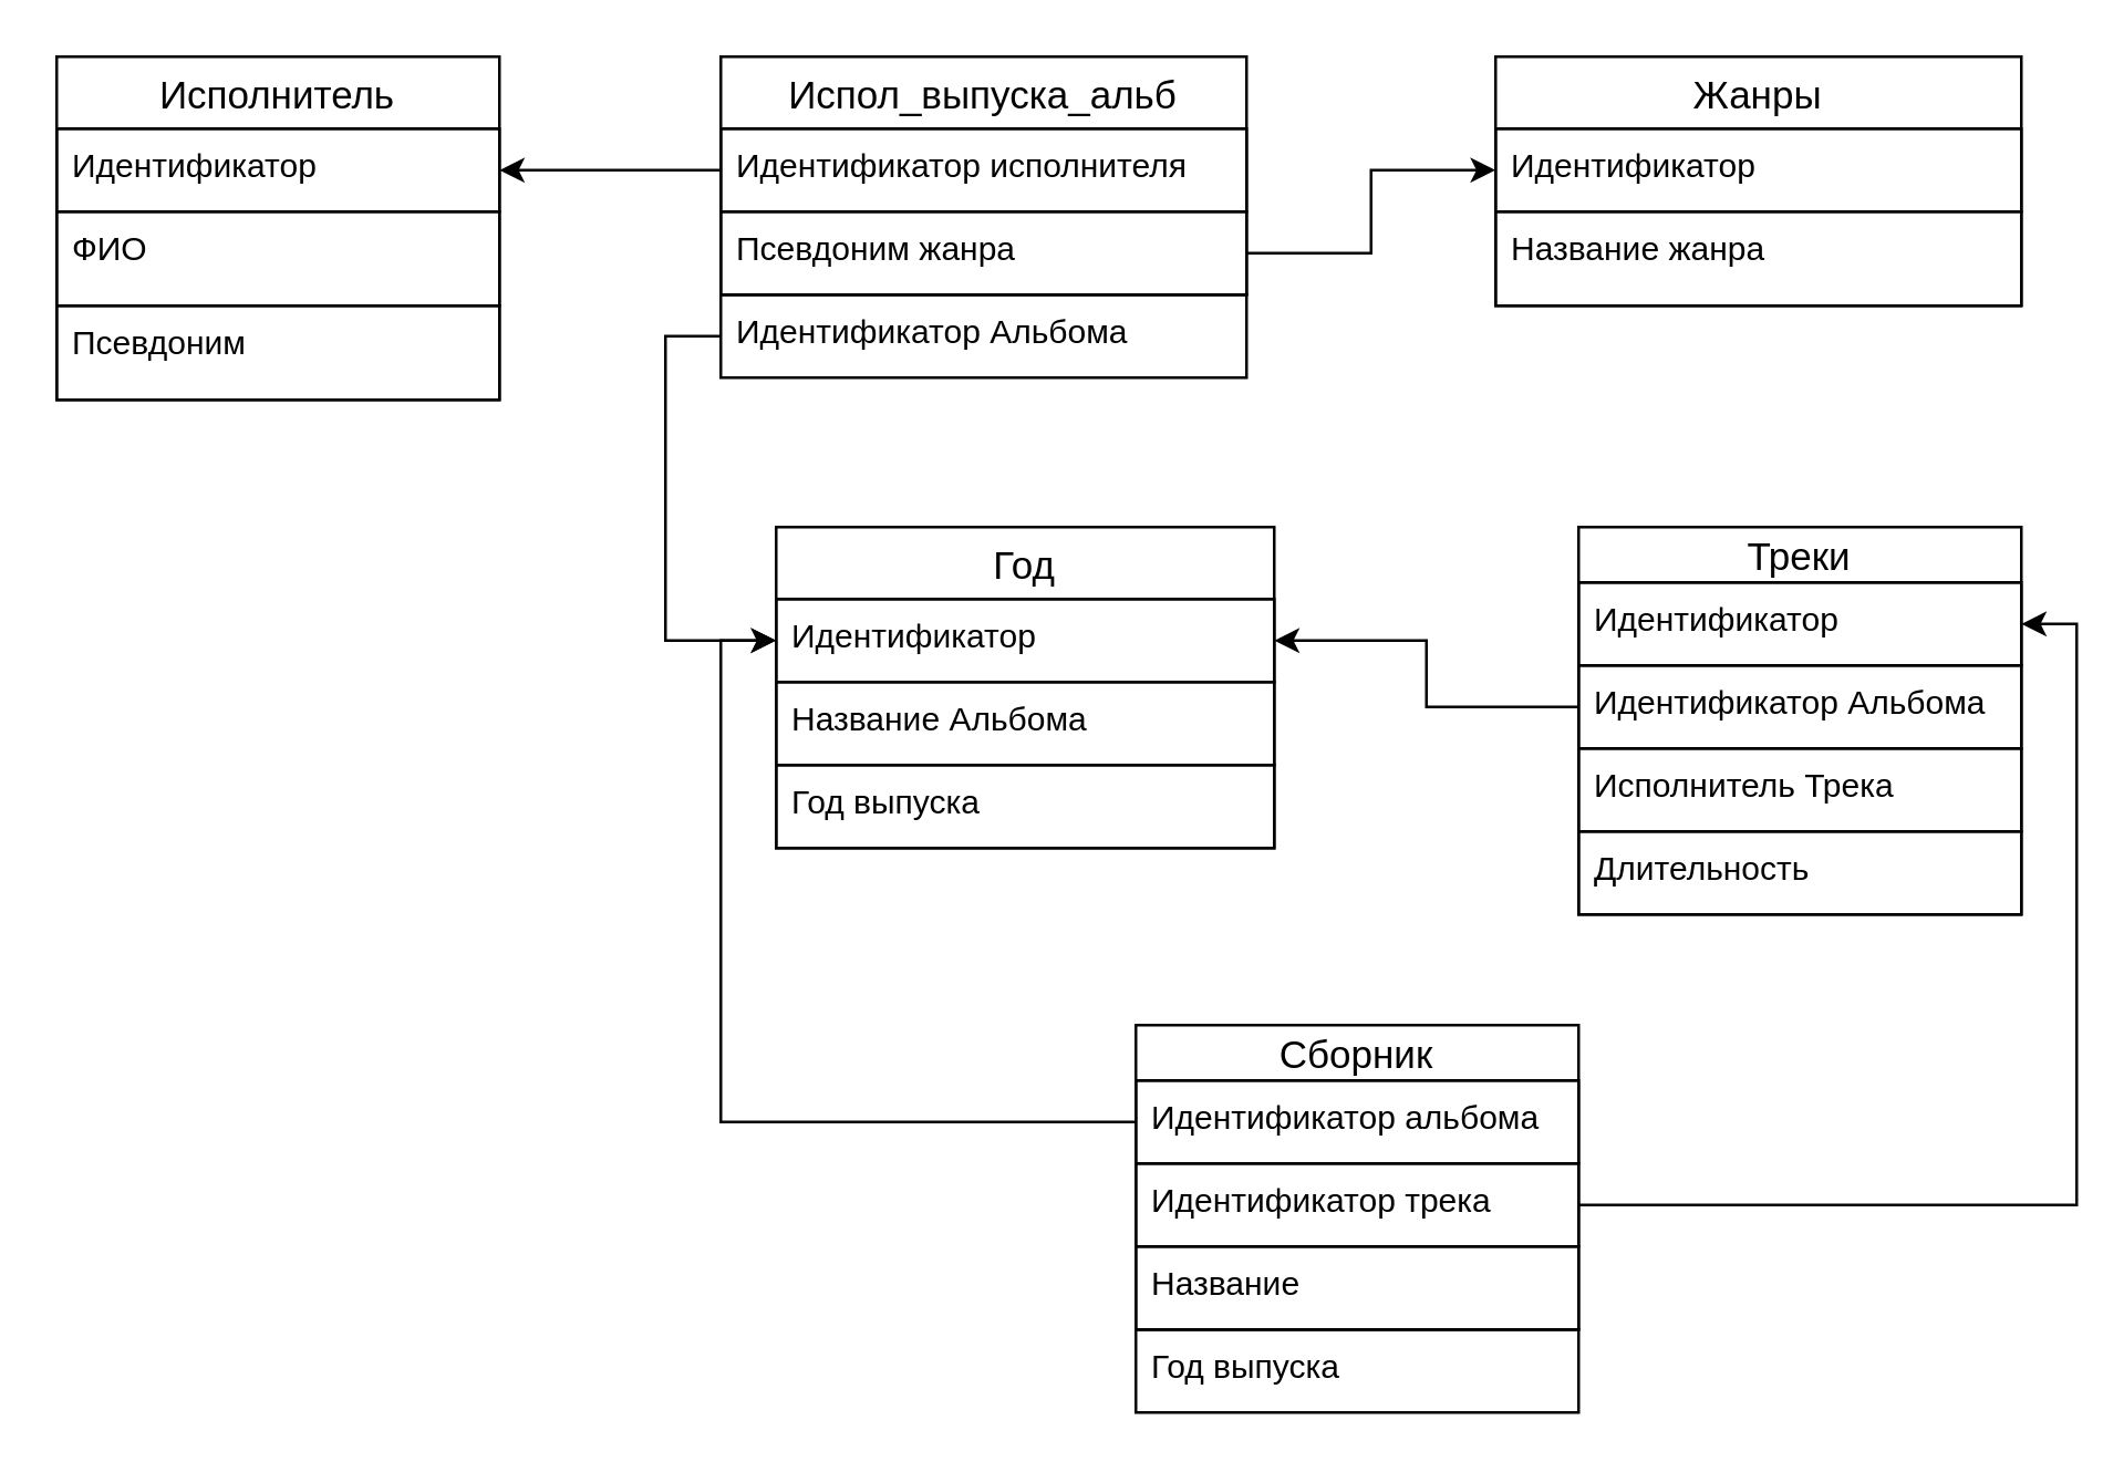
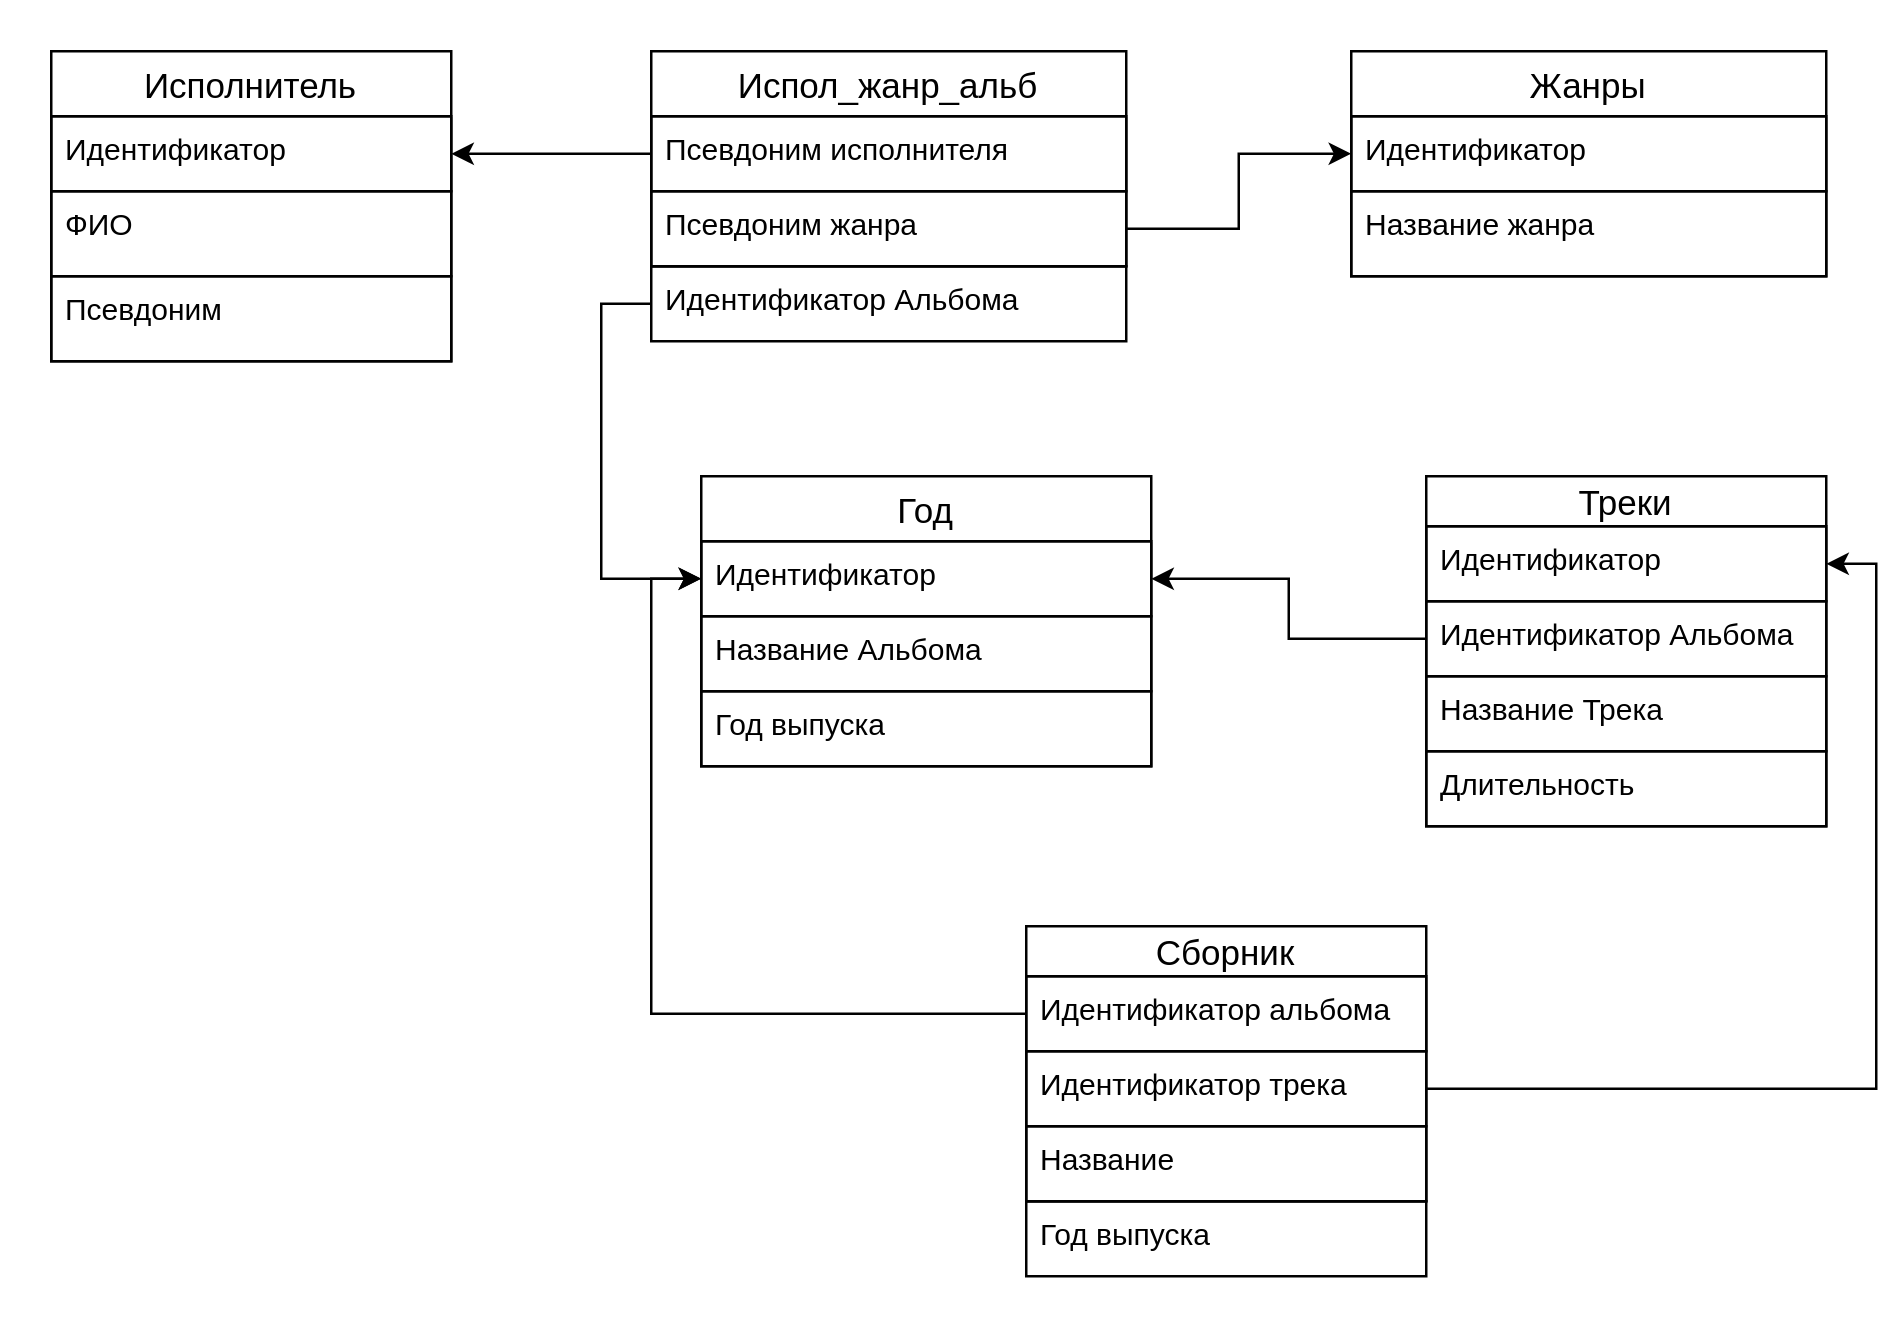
- <mxCell id="19" value="Испол_выпуска_альб" style="swimlane;fontStyle=0;childLayout=stackLayout;horizontal=1;startSize=26;horizontalStack=0;resizeParent=1;resizeParentMax=0;resizeLast=0;collapsible=1;marginBottom=0;align=center;fontSize=14;" vertex="1" parent="1"><mxGeometry x="260" y="20" width="190" height="86" as="geometry" /></mxCell>
+ <mxCell id="19" value="Испол_жанр_альб" style="swimlane;fontStyle=0;childLayout=stackLayout;horizontal=1;startSize=26;horizontalStack=0;resizeParent=1;resizeParentMax=0;resizeLast=0;collapsible=1;marginBottom=0;align=center;fontSize=14;" vertex="1" parent="1"><mxGeometry x="260" y="20" width="190" height="86" as="geometry" /></mxCell>
- <mxCell id="20" value="Идентификатор исполнителя" style="text;fillColor=none;spacingLeft=4;spacingRight=4;overflow=hidden;rotatable=0;points=[[0,0.5],[1,0.5]];portConstraint=eastwest;fontSize=12;strokeColor=#000000;" vertex="1" parent="19"><mxGeometry y="26" width="190" height="30" as="geometry" /></mxCell>
+ <mxCell id="20" value="Псевдоним исполнителя" style="text;fillColor=none;spacingLeft=4;spacingRight=4;overflow=hidden;rotatable=0;points=[[0,0.5],[1,0.5]];portConstraint=eastwest;fontSize=12;strokeColor=#000000;" vertex="1" parent="19"><mxGeometry y="26" width="190" height="30" as="geometry" /></mxCell>
- <mxCell id="13" value="Исполнитель Трека" style="text;fillColor=none;spacingLeft=4;spacingRight=4;overflow=hidden;rotatable=0;points=[[0,0.5],[1,0.5]];portConstraint=eastwest;fontSize=12;strokeColor=#000000;" parent="10" vertex="1"><mxGeometry y="80" width="160" height="30" as="geometry" /></mxCell>
+ <mxCell id="13" value="Название Трека" style="text;fillColor=none;spacingLeft=4;spacingRight=4;overflow=hidden;rotatable=0;points=[[0,0.5],[1,0.5]];portConstraint=eastwest;fontSize=12;strokeColor=#000000;" parent="10" vertex="1"><mxGeometry y="80" width="160" height="30" as="geometry" /></mxCell>
